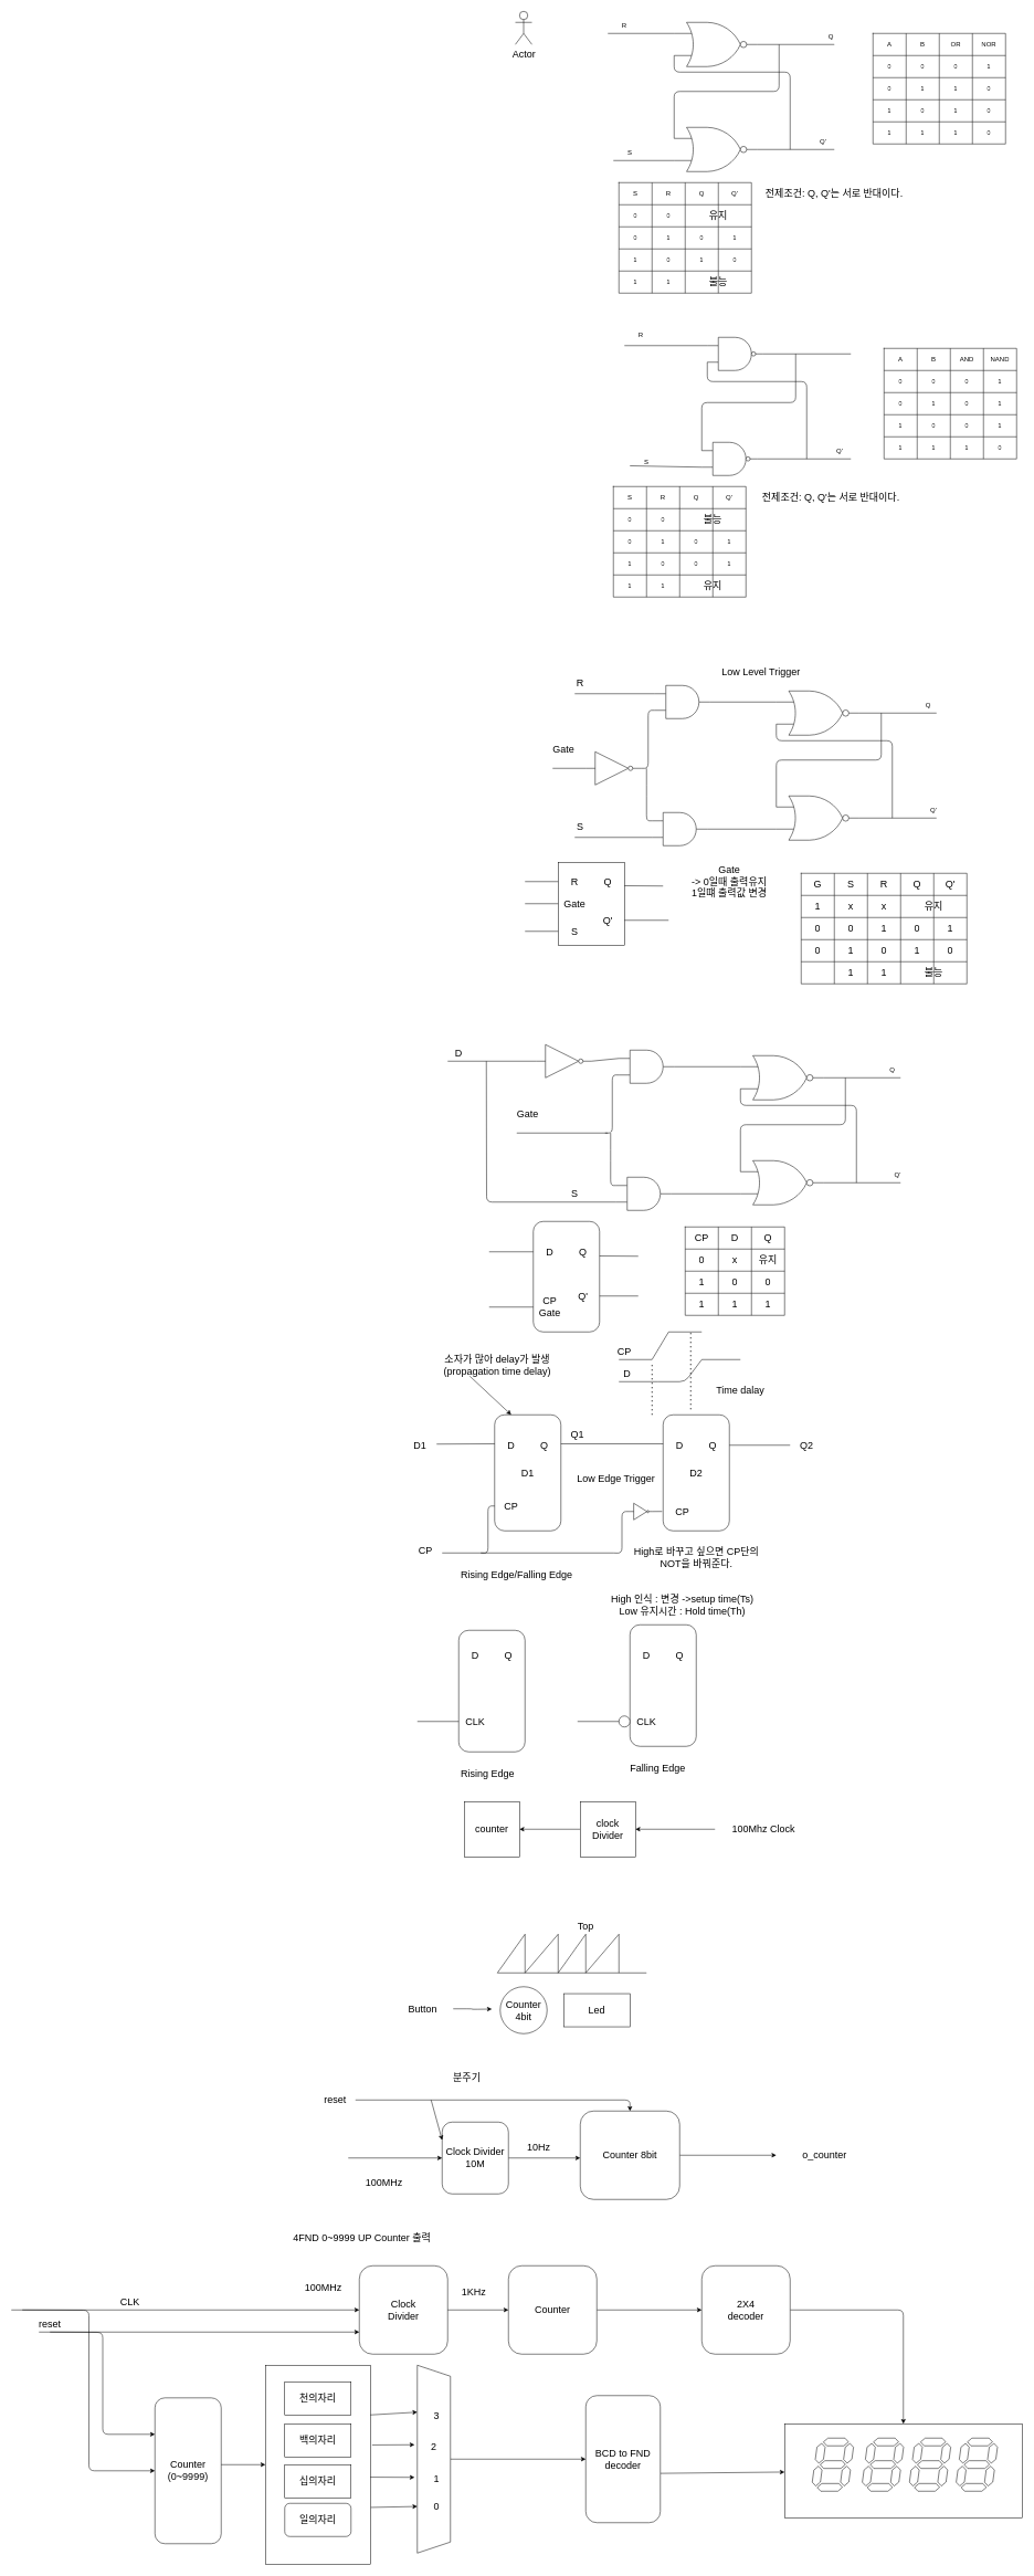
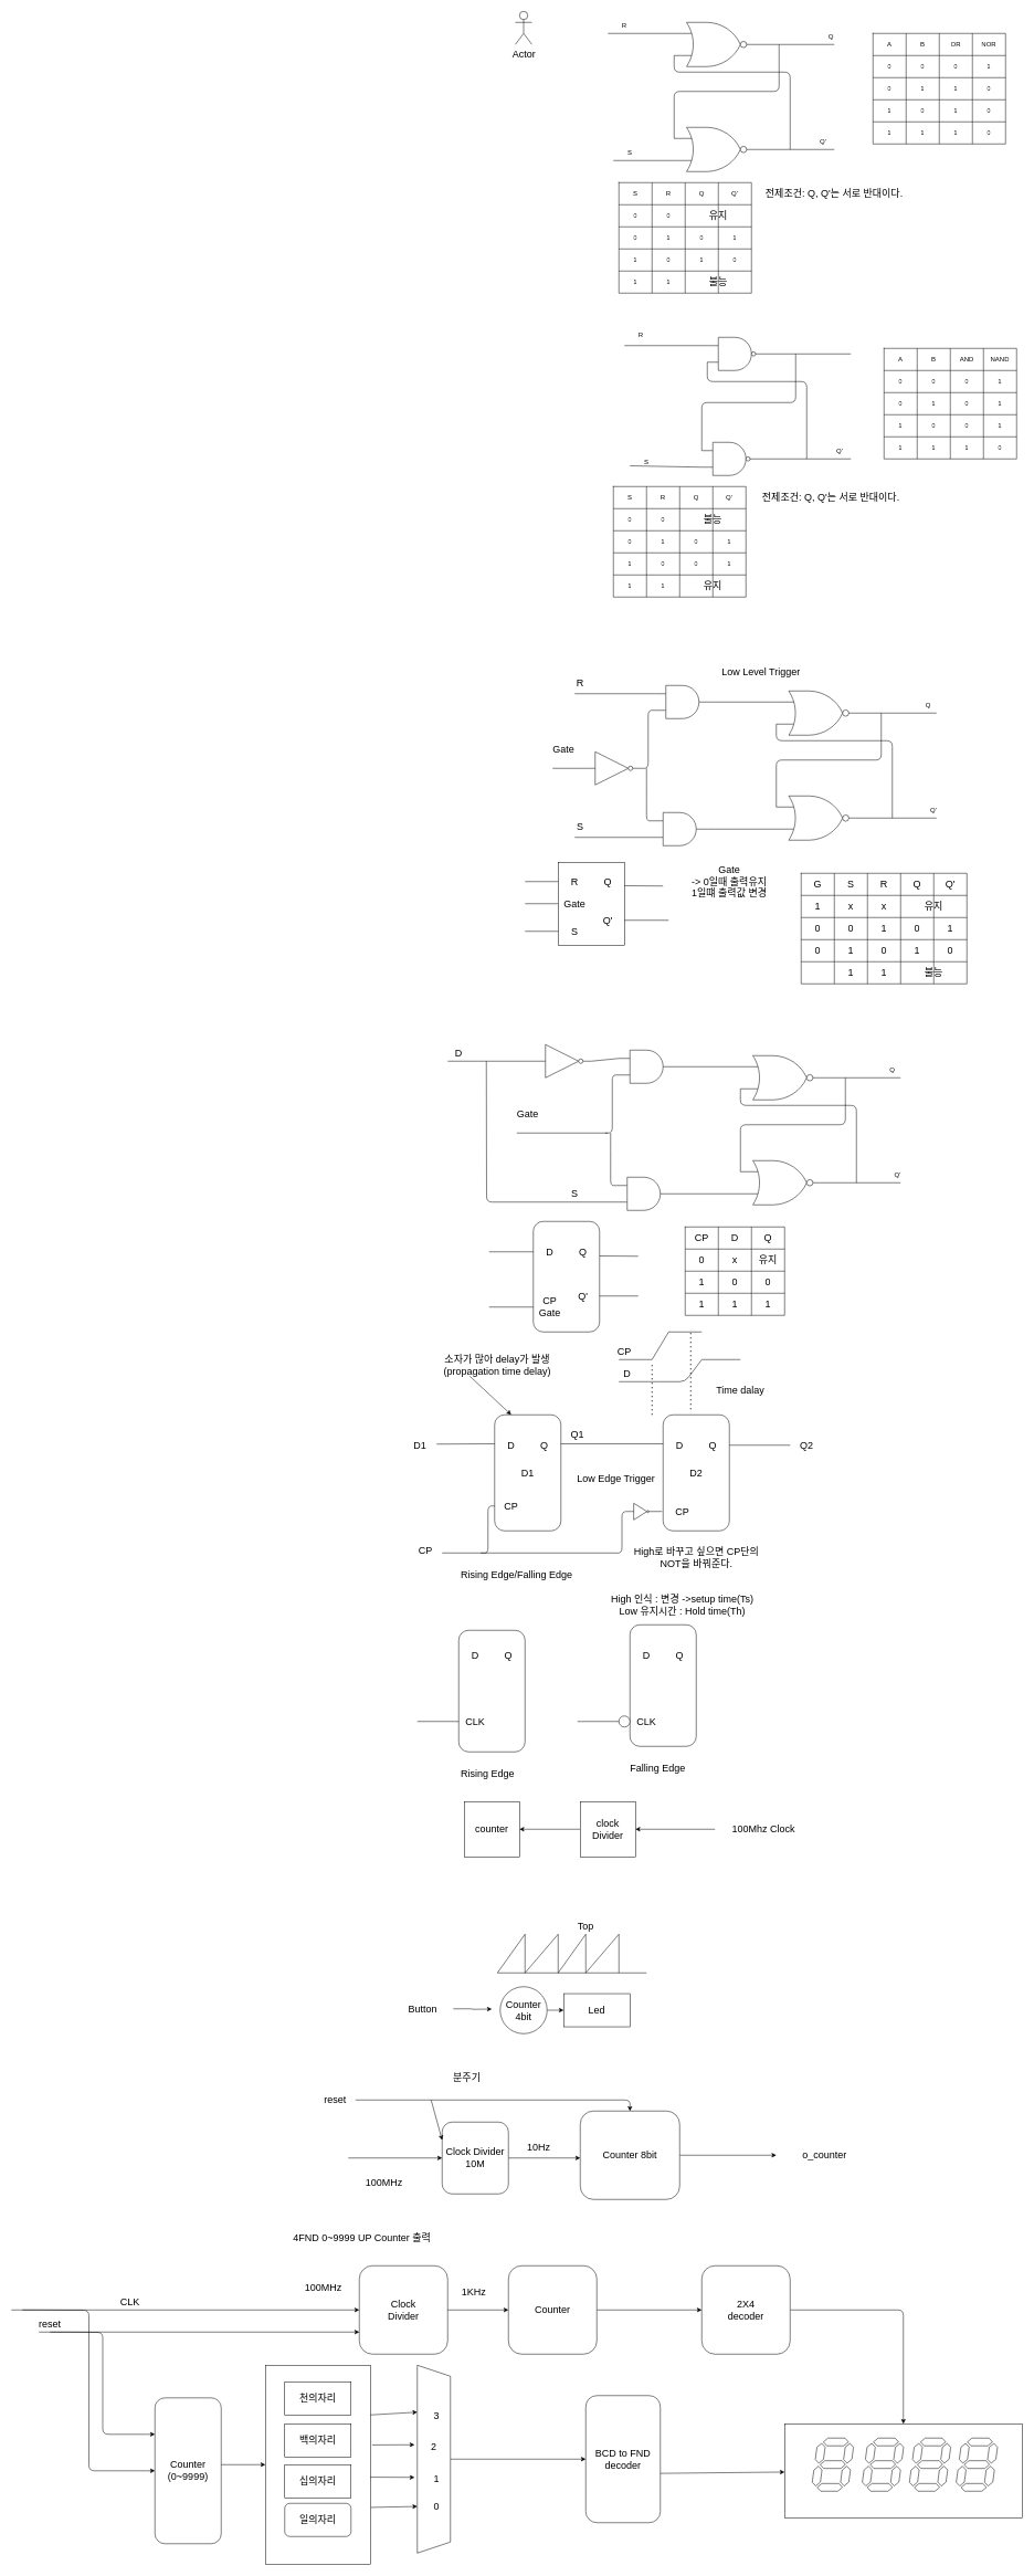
+ <mxCell id="320" style="edgeStyle=orthogonalEdgeStyle;html=1;exitX=1;exitY=0.5;exitDx=0;exitDy=0;fontSize=18;" parent="1" source="321" target="322" edge="1"><mxGeometry relative="1" as="geometry"><mxPoint x="1080" y="3637.579" as="targetPoint" /></mxGeometry></mxCell>
